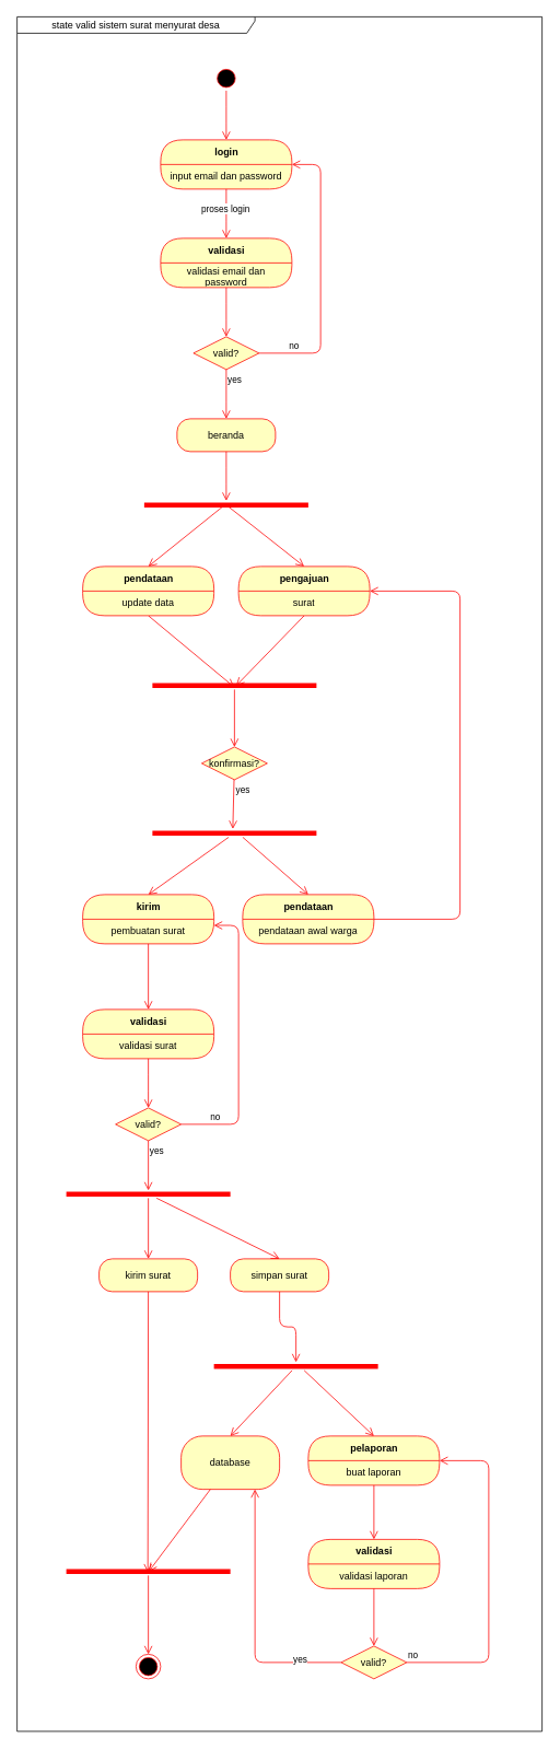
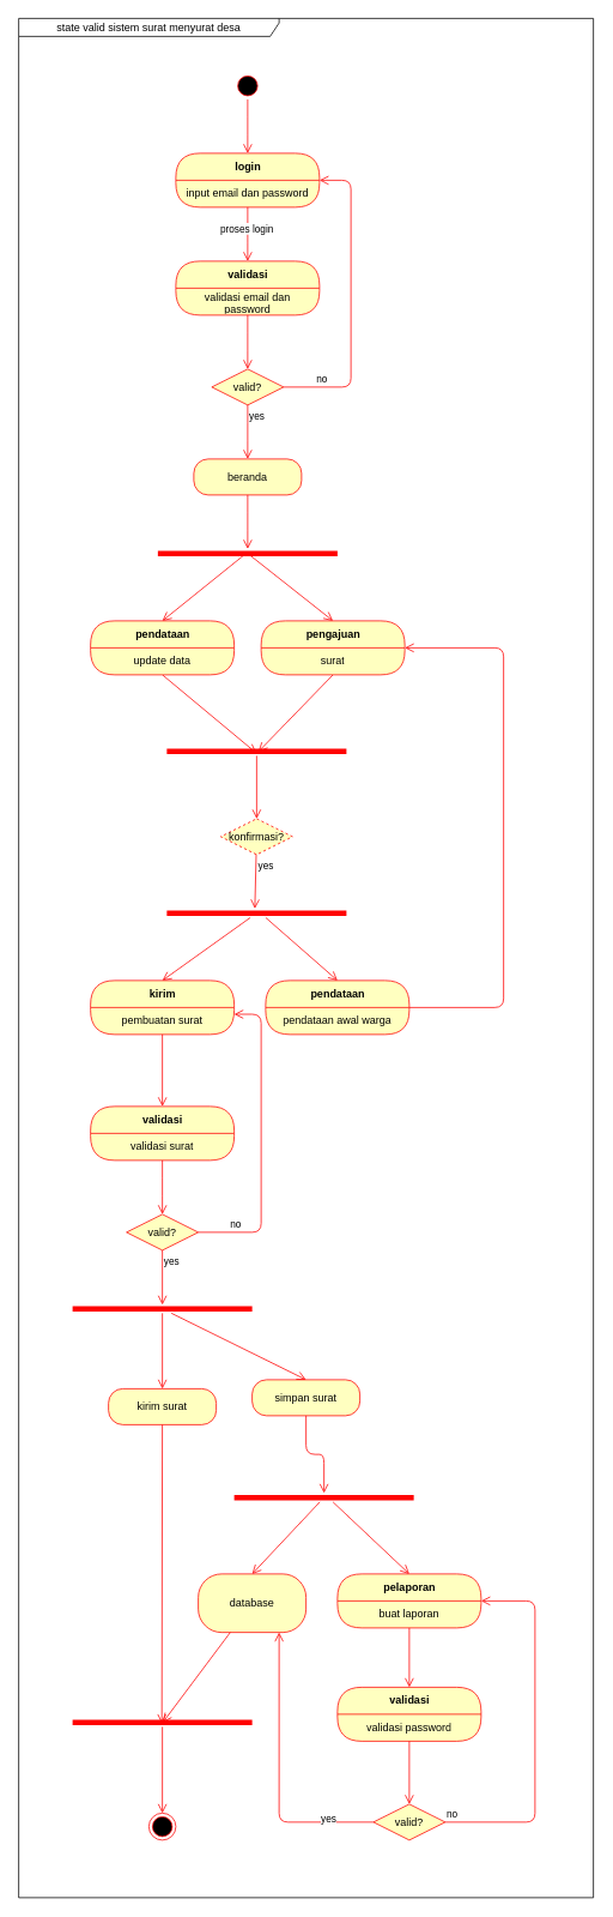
- <mxCell id="30" value="konfirmasi?" style="rhombus;whiteSpace=wrap;html=1;fillColor=#ffffc0;strokeColor=#ff0000;" parent="1" vertex="1"><mxGeometry x="245" y="910" width="80" height="40" as="geometry" /></mxCell>
+ <mxCell id="30" value="konfirmasi?" style="rhombus;whiteSpace=wrap;html=1;fillColor=#ffffc0;strokeColor=#ff0000;dashed=1;" parent="1" vertex="1"><mxGeometry x="245" y="910" width="80" height="40" as="geometry" /></mxCell>
- <mxCell id="45" value="kirim surat" style="rounded=1;whiteSpace=wrap;html=1;arcSize=40;fontColor=#000000;fillColor=#ffffc0;strokeColor=#ff0000;" parent="1" vertex="1"><mxGeometry x="120" y="1534" width="120" height="40" as="geometry" /></mxCell>
+ <mxCell id="45" value="kirim surat" style="rounded=1;whiteSpace=wrap;html=1;arcSize=40;fontColor=#000000;fillColor=#ffffc0;strokeColor=#ff0000;" parent="1" vertex="1"><mxGeometry x="120" y="1544" width="120" height="40" as="geometry" /></mxCell>
- <mxCell id="54" value="validasi laporan" style="text;html=1;strokeColor=none;fillColor=none;align=center;verticalAlign=middle;spacingLeft=4;spacingRight=4;whiteSpace=wrap;overflow=hidden;rotatable=0;fontColor=#000000;" parent="53" vertex="1"><mxGeometry y="30" width="160" height="30" as="geometry" /></mxCell>
+ <mxCell id="54" value="validasi password" style="text;html=1;strokeColor=none;fillColor=none;align=center;verticalAlign=middle;spacingLeft=4;spacingRight=4;whiteSpace=wrap;overflow=hidden;rotatable=0;fontColor=#000000;" parent="53" vertex="1"><mxGeometry y="30" width="160" height="30" as="geometry" /></mxCell>
